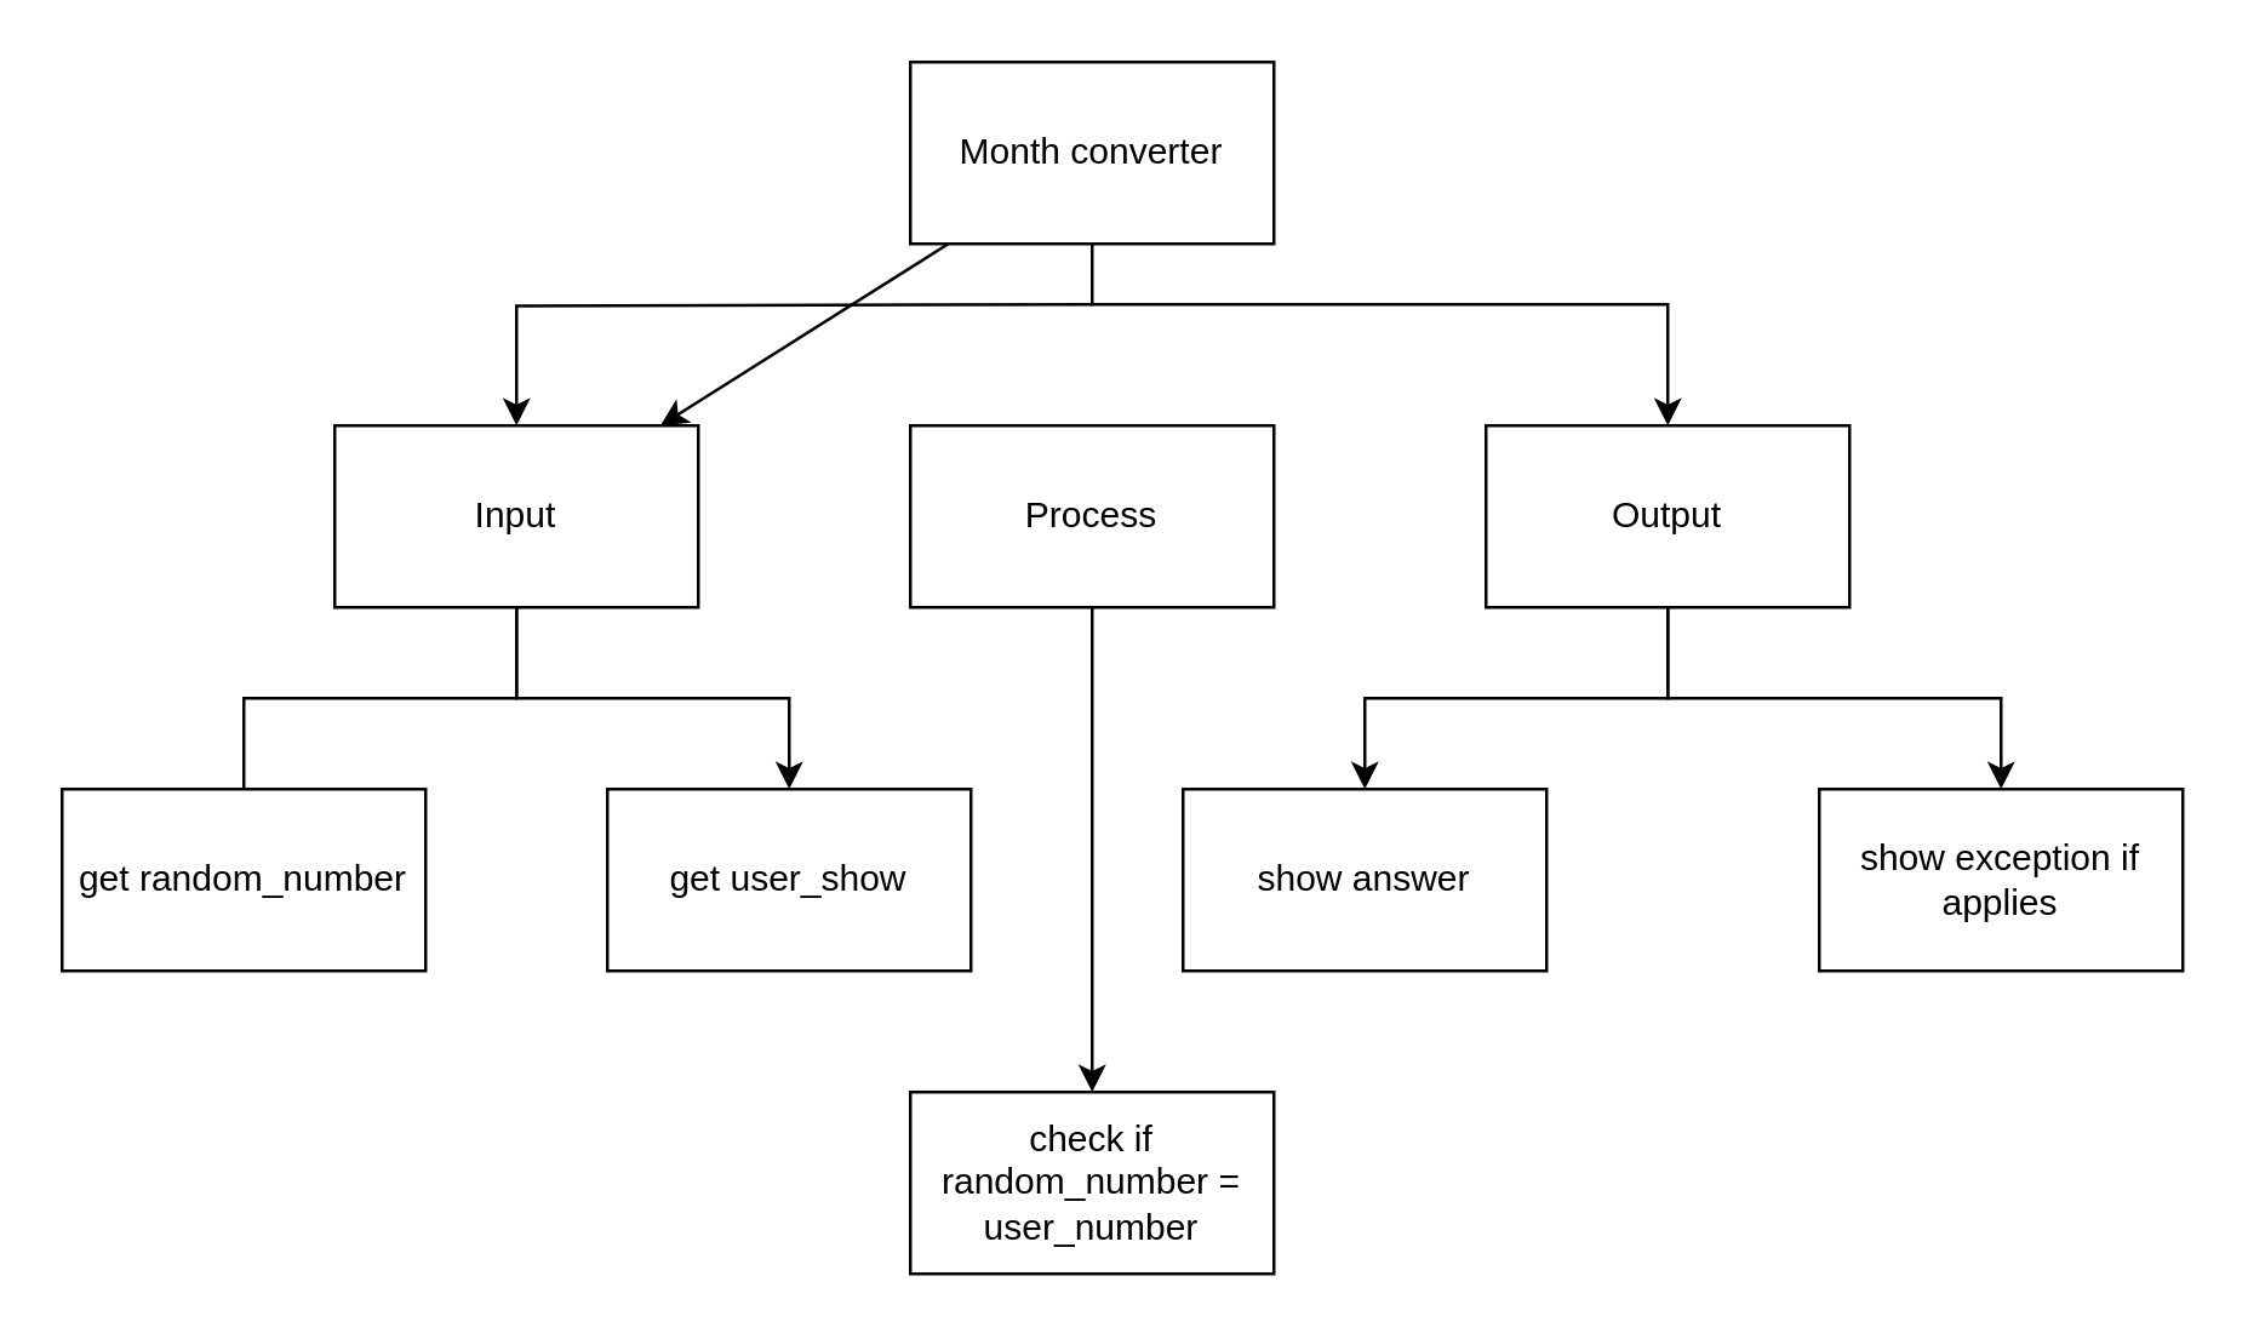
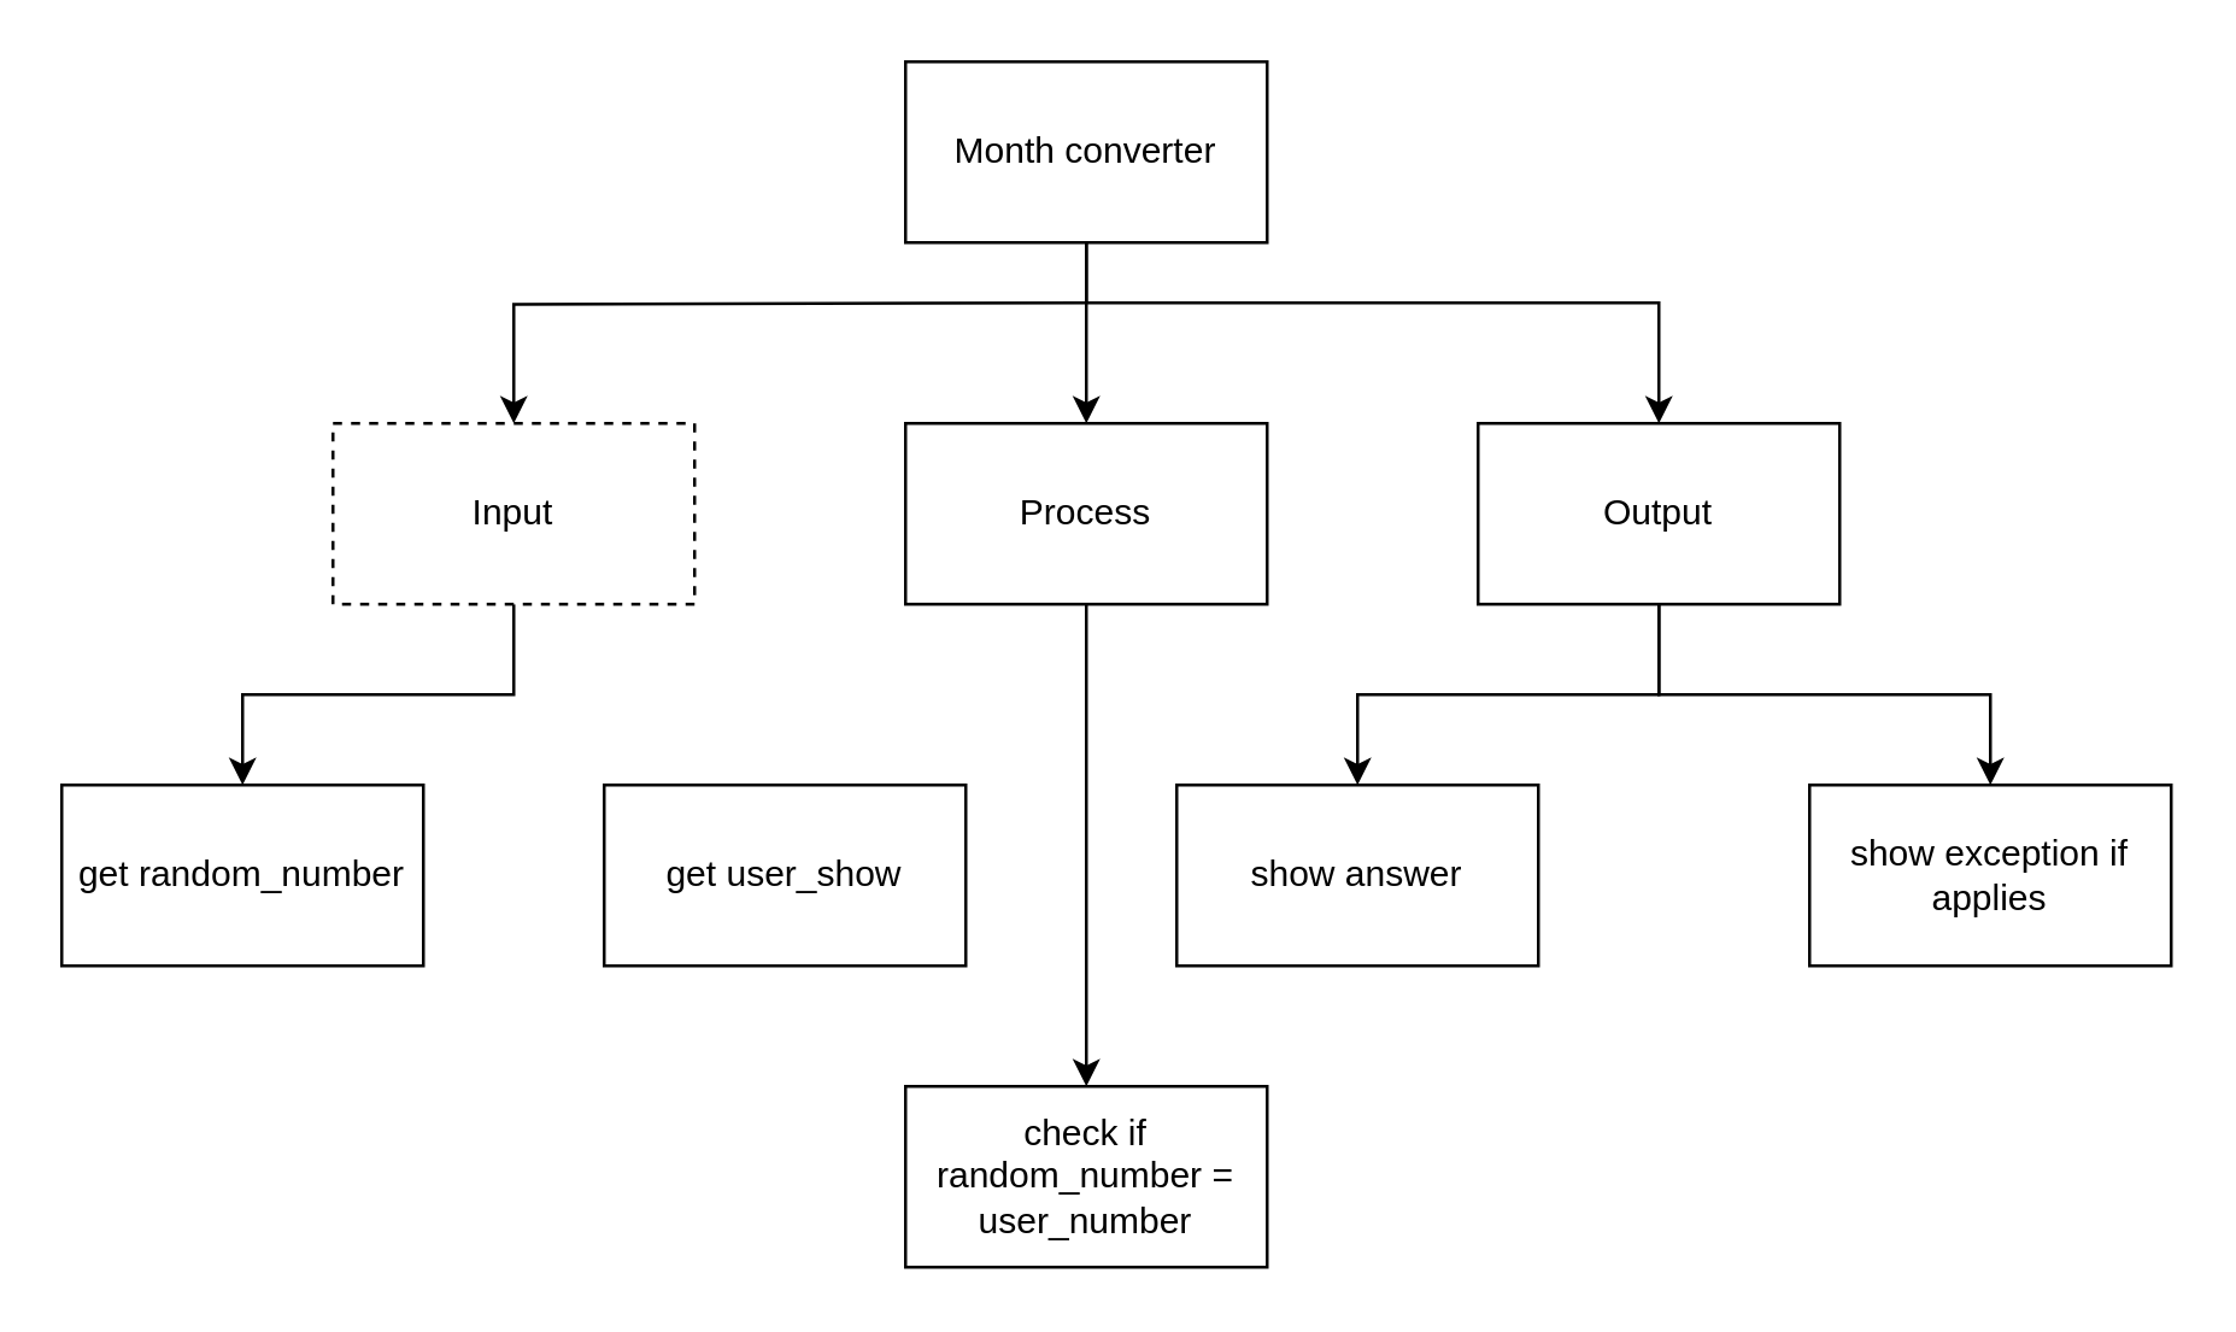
- <mxCell id="2" style="edgeStyle=none;html=1;" parent="1" source="5" target="10" edge="1"><mxGeometry relative="1" as="geometry" /></mxCell>
+ <mxCell id="2" style="edgeStyle=none;html=1;" parent="1" source="5" target="7" edge="1"><mxGeometry relative="1" as="geometry" /></mxCell>
- <mxCell id="10" value="Input" style="rounded=0;whiteSpace=wrap;html=1;" parent="1" vertex="1"><mxGeometry x="110" y="140" width="120" height="60" as="geometry" /></mxCell>
+ <mxCell id="10" value="Input" style="rounded=0;whiteSpace=wrap;html=1;dashed=1;" parent="1" vertex="1"><mxGeometry x="110" y="140" width="120" height="60" as="geometry" /></mxCell>
- <mxCell id="9" style="edgeStyle=orthogonalEdgeStyle;html=1;entryX=0.5;entryY=0;entryDx=0;entryDy=0;rounded=0;" edge="1" parent="1" source="10" target="17"><mxGeometry relative="1" as="geometry" /></mxCell>
- <mxCell id="8" style="edgeStyle=orthogonalEdgeStyle;rounded=0;html=1;endArrow=none;" parent="1" source="10" target="14" edge="1"><mxGeometry relative="1" as="geometry" /></mxCell>
+ <mxCell id="8" style="edgeStyle=orthogonalEdgeStyle;rounded=0;html=1;" parent="1" source="10" target="14" edge="1"><mxGeometry relative="1" as="geometry" /></mxCell>
